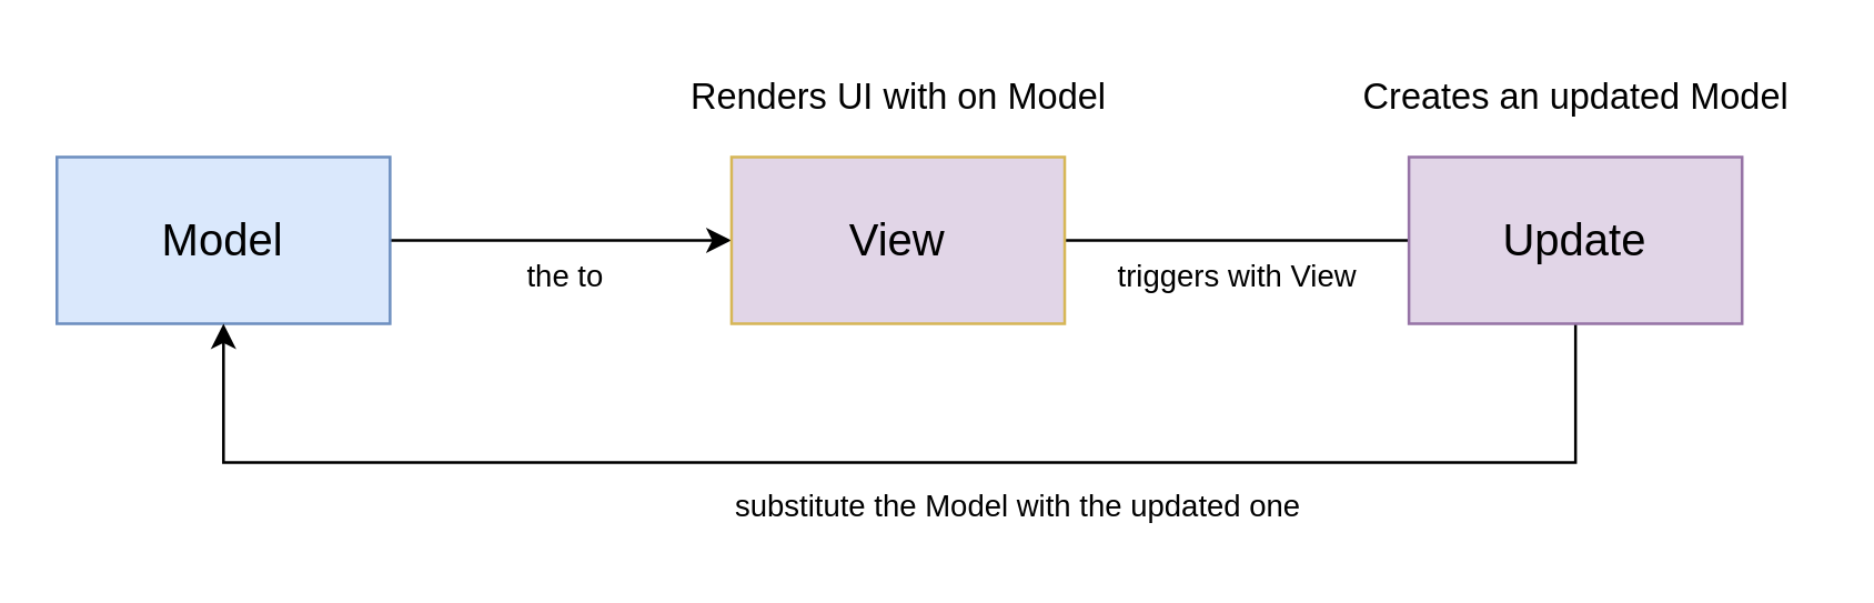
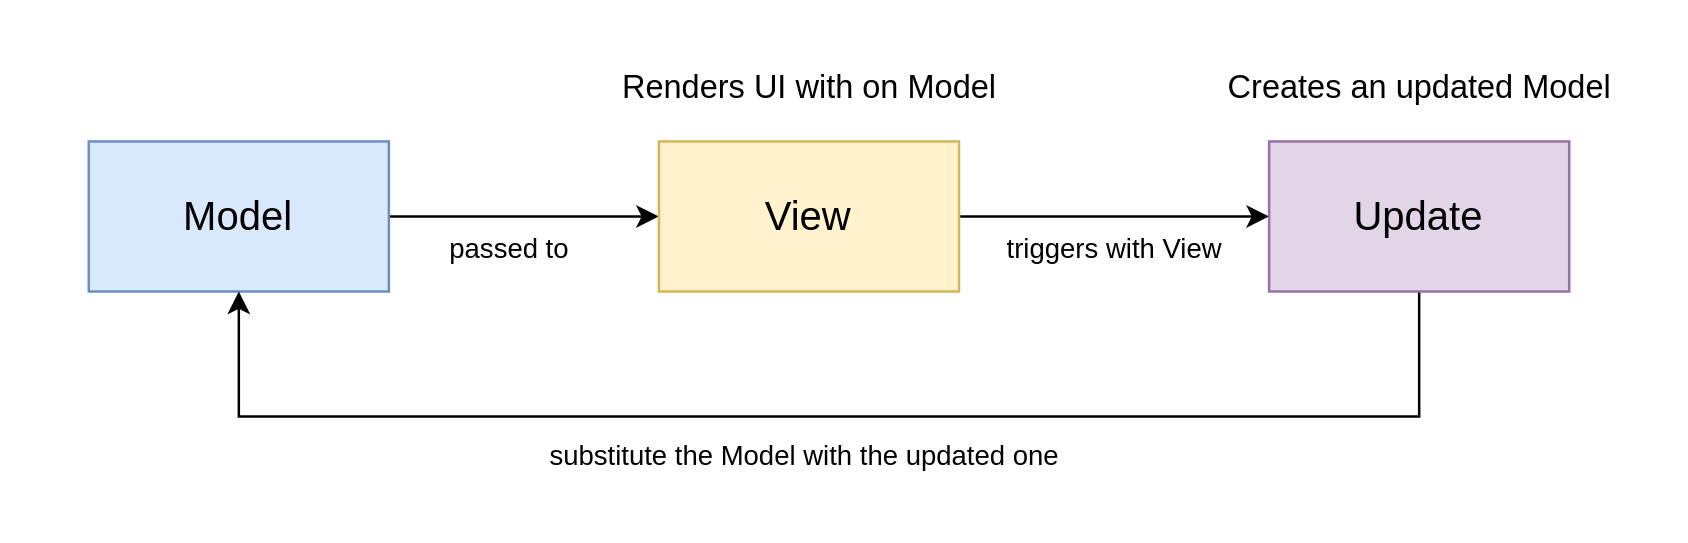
- <mxCell id="3" value="&lt;font style=&quot;font-size: 16px;&quot;&gt;Model&lt;/font&gt;" style="rounded=0;whiteSpace=wrap;html=1;fillColor=#dae8fc;strokeColor=#6c8ebf;fontSize=16;" vertex="1" parent="1"><mxGeometry x="20" y="56" width="120" height="60" as="geometry" /></mxCell>
+ <mxCell id="3" value="&lt;font style=&quot;font-size: 16px;&quot;&gt;Model&lt;/font&gt;" style="rounded=0;whiteSpace=wrap;html=1;fillColor=#dae8fc;strokeColor=#6c8ebf;fontSize=16;" vertex="1" parent="1"><mxGeometry x="35" y="56" width="120" height="60" as="geometry" /></mxCell>
- <mxCell id="5" value="&lt;font style=&quot;font-size: 16px;&quot;&gt;View&lt;/font&gt;" style="rounded=0;whiteSpace=wrap;html=1;fillColor=#e1d5e7;strokeColor=#d6b656;fontSize=16;" vertex="1" parent="1"><mxGeometry x="263" y="56" width="120" height="60" as="geometry" /></mxCell>
+ <mxCell id="5" value="&lt;font style=&quot;font-size: 16px;&quot;&gt;View&lt;/font&gt;" style="rounded=0;whiteSpace=wrap;html=1;fillColor=#fff2cc;strokeColor=#d6b656;fontSize=16;" vertex="1" parent="1"><mxGeometry x="263" y="56" width="120" height="60" as="geometry" /></mxCell>
- <mxCell id="4" style="edgeStyle=orthogonalEdgeStyle;rounded=0;orthogonalLoop=1;jettySize=auto;html=1;endSize=6;endArrow=none;" edge="1" parent="1" source="5" target="7"><mxGeometry relative="1" as="geometry" /></mxCell>
+ <mxCell id="4" style="edgeStyle=orthogonalEdgeStyle;rounded=0;orthogonalLoop=1;jettySize=auto;html=1;endSize=6;" edge="1" parent="1" source="5" target="7"><mxGeometry relative="1" as="geometry" /></mxCell>
- <mxCell id="9" value="&lt;font style=&quot;font-size: 11px;&quot;&gt;the to&lt;/font&gt;" style="text;html=1;align=center;verticalAlign=middle;resizable=0;points=[];autosize=1;strokeColor=none;fillColor=none;" vertex="1" parent="1"><mxGeometry x="169.5" y="86" width="67" height="26" as="geometry" /></mxCell>
+ <mxCell id="9" value="&lt;font style=&quot;font-size: 11px;&quot;&gt;passed to&lt;/font&gt;" style="text;html=1;align=center;verticalAlign=middle;resizable=0;points=[];autosize=1;strokeColor=none;fillColor=none;" vertex="1" parent="1"><mxGeometry x="169.5" y="86" width="67" height="26" as="geometry" /></mxCell>
- <mxCell id="12" value="&lt;span style=&quot;font-size: 11px;&quot;&gt;substitute the Model with the updated&amp;nbsp;one&lt;/span&gt;" style="text;html=1;align=center;verticalAlign=middle;resizable=0;points=[];autosize=1;strokeColor=none;fillColor=none;" vertex="1" parent="1"><mxGeometry x="252" y="169" width="228" height="26" as="geometry" /></mxCell>
+ <mxCell id="12" value="&lt;span style=&quot;font-size: 11px;&quot;&gt;substitute the Model with the updated&amp;nbsp;one&lt;/span&gt;" style="text;html=1;align=center;verticalAlign=middle;resizable=0;points=[];autosize=1;strokeColor=none;fillColor=none;" vertex="1" parent="1"><mxGeometry x="207" y="169" width="228" height="26" as="geometry" /></mxCell>
